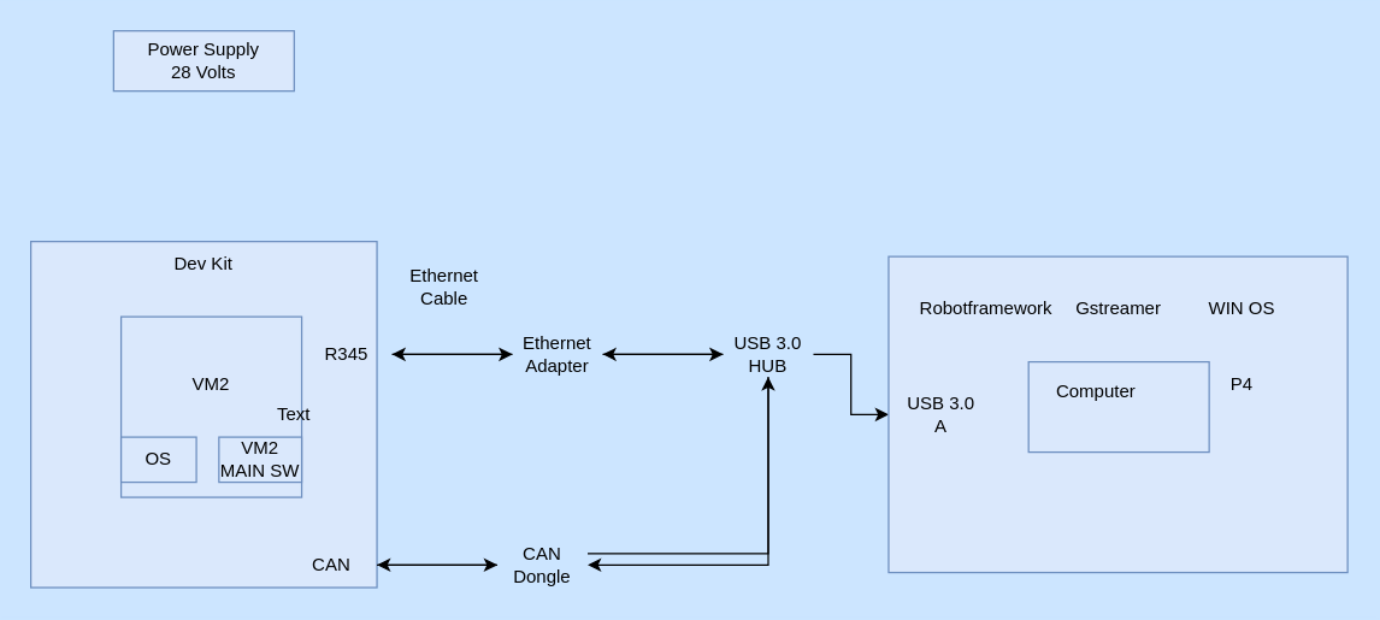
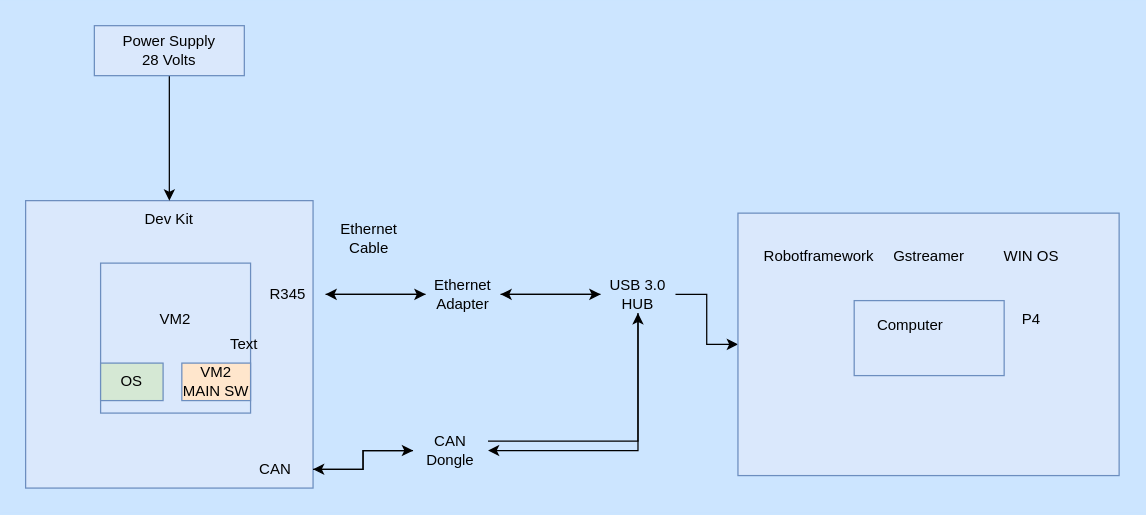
+ <mxCell id="8" style="edgeStyle=orthogonalEdgeStyle;rounded=0;orthogonalLoop=1;jettySize=auto;html=1;entryX=0.5;entryY=0;entryDx=0;entryDy=0;" edge="1" parent="1" source="9" target="4"><mxGeometry relative="1" as="geometry" /></mxCell>
- <mxCell id="27" value="USB 3.0&lt;br&gt;A" style="text;html=1;strokeColor=none;fillColor=none;align=center;verticalAlign=middle;whiteSpace=wrap;rounded=0;" vertex="1" parent="1"><mxGeometry x="595" y="260" width="60" height="30" as="geometry" /></mxCell>
- <mxCell id="6" value="OS" style="rounded=0;whiteSpace=wrap;html=1;fillColor=#dae8fc;strokeColor=#6c8ebf;" vertex="1" parent="1"><mxGeometry x="80" y="290" width="50" height="30" as="geometry" /></mxCell>
+ <mxCell id="6" value="OS" style="rounded=0;whiteSpace=wrap;html=1;fillColor=#d5e8d4;strokeColor=#6c8ebf;" vertex="1" parent="1"><mxGeometry x="80" y="290" width="50" height="30" as="geometry" /></mxCell>
- <mxCell id="7" value="VM2 MAIN SW" style="rounded=0;whiteSpace=wrap;html=1;fillColor=#dae8fc;strokeColor=#6c8ebf;" vertex="1" parent="1"><mxGeometry x="145" y="290" width="55" height="30" as="geometry" /></mxCell>
+ <mxCell id="7" value="VM2 MAIN SW" style="rounded=0;whiteSpace=wrap;html=1;fillColor=#ffe6cc;strokeColor=#6c8ebf;" vertex="1" parent="1"><mxGeometry x="145" y="290" width="55" height="30" as="geometry" /></mxCell>
- <mxCell id="25" value="CAN Dongle" style="text;html=1;strokeColor=none;fillColor=none;align=center;verticalAlign=middle;whiteSpace=wrap;rounded=0;" vertex="1" parent="1"><mxGeometry x="330" y="360" width="60" height="30" as="geometry" /></mxCell>
+ <mxCell id="25" value="CAN Dongle" style="text;html=1;strokeColor=none;fillColor=none;align=center;verticalAlign=middle;whiteSpace=wrap;rounded=0;" vertex="1" parent="1"><mxGeometry x="330" y="345" width="60" height="30" as="geometry" /></mxCell>
